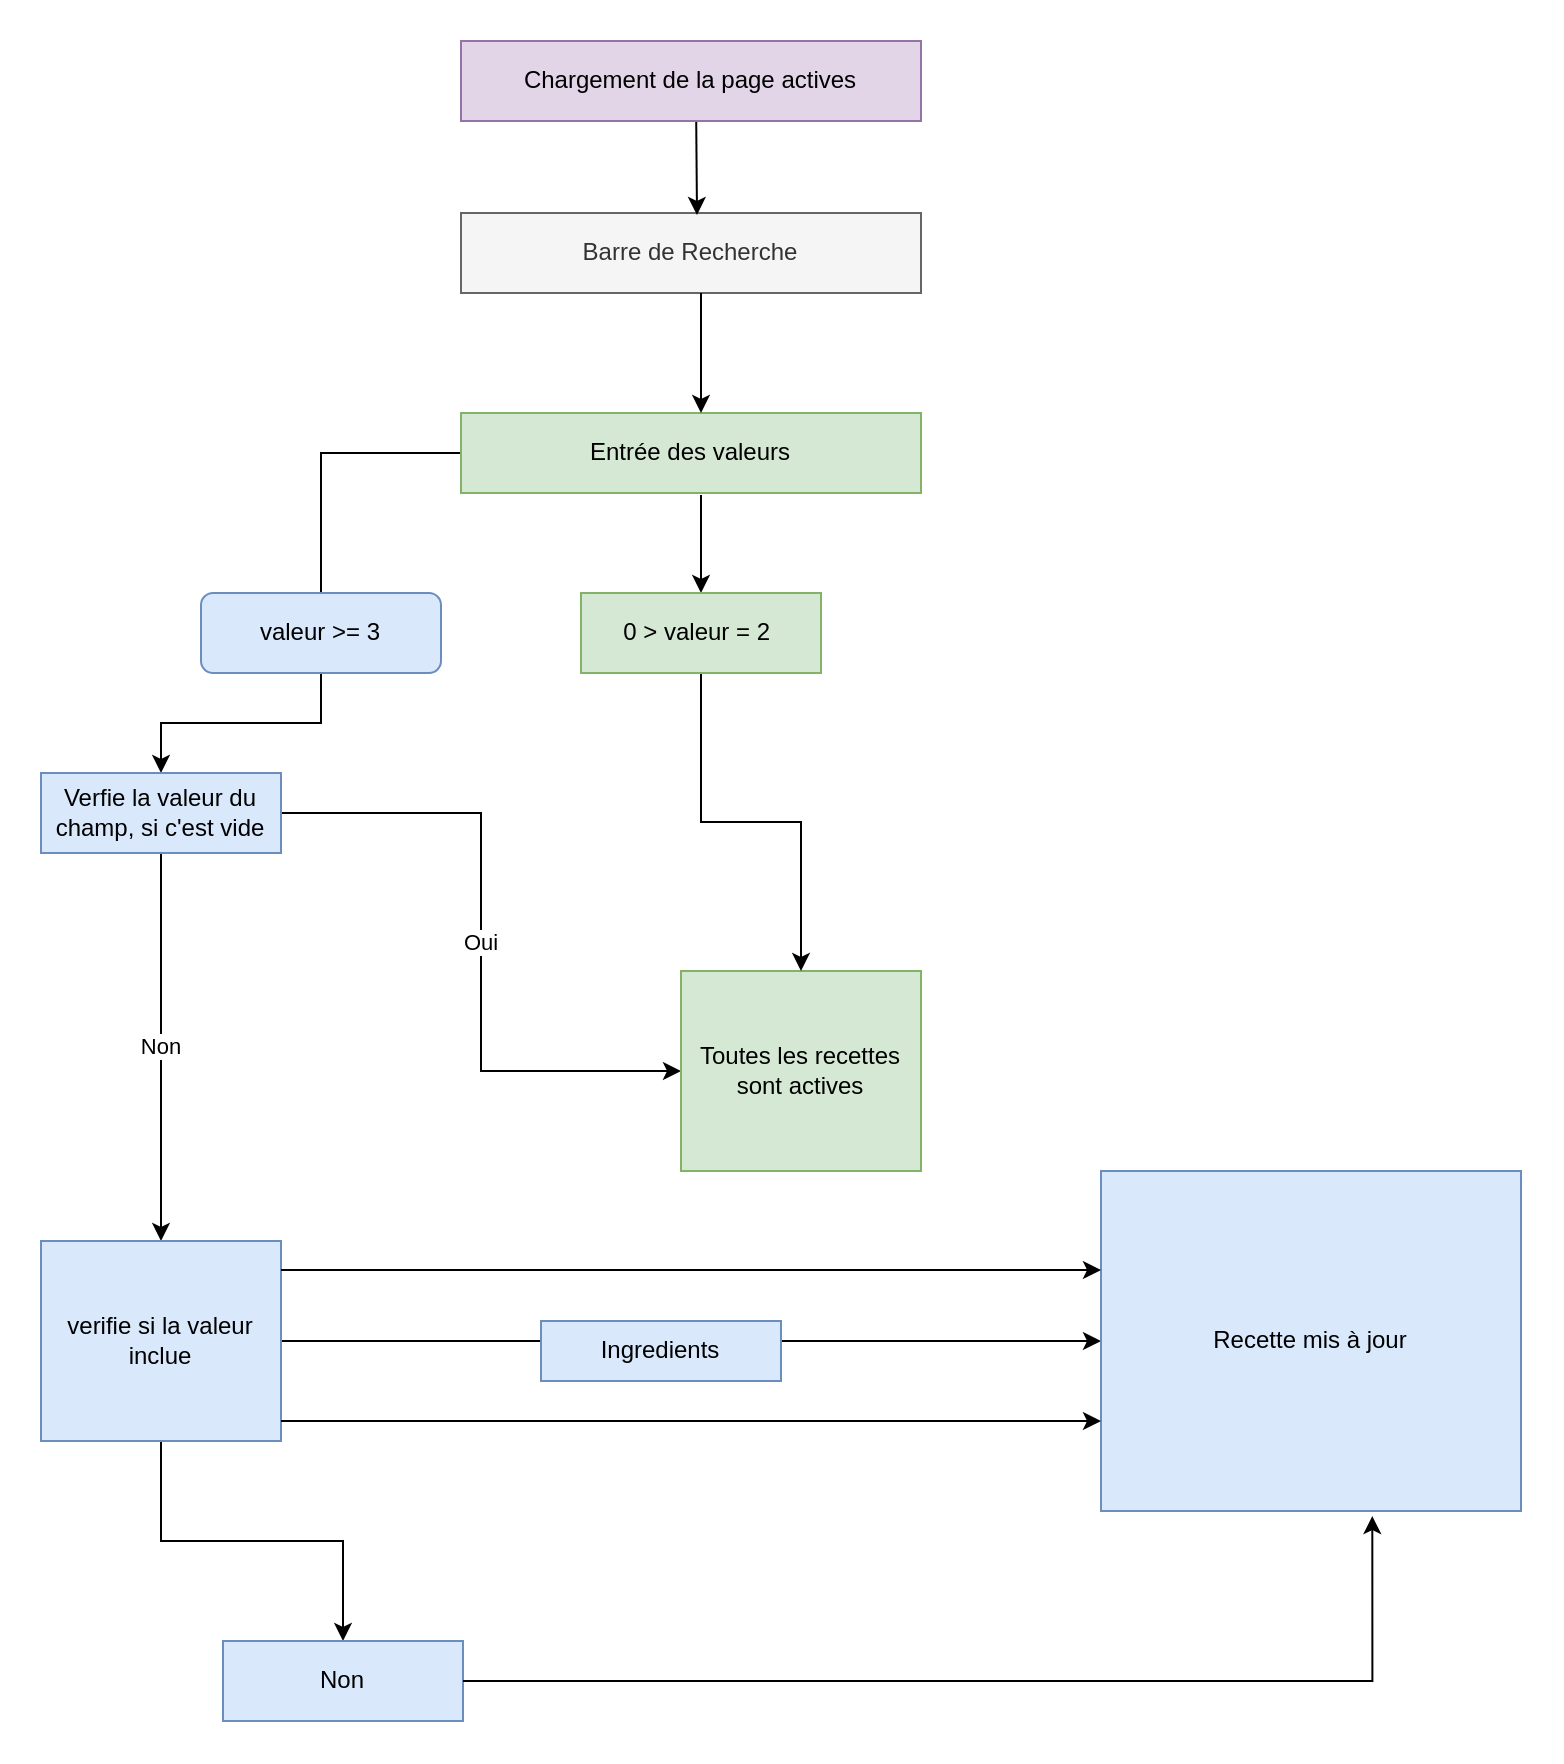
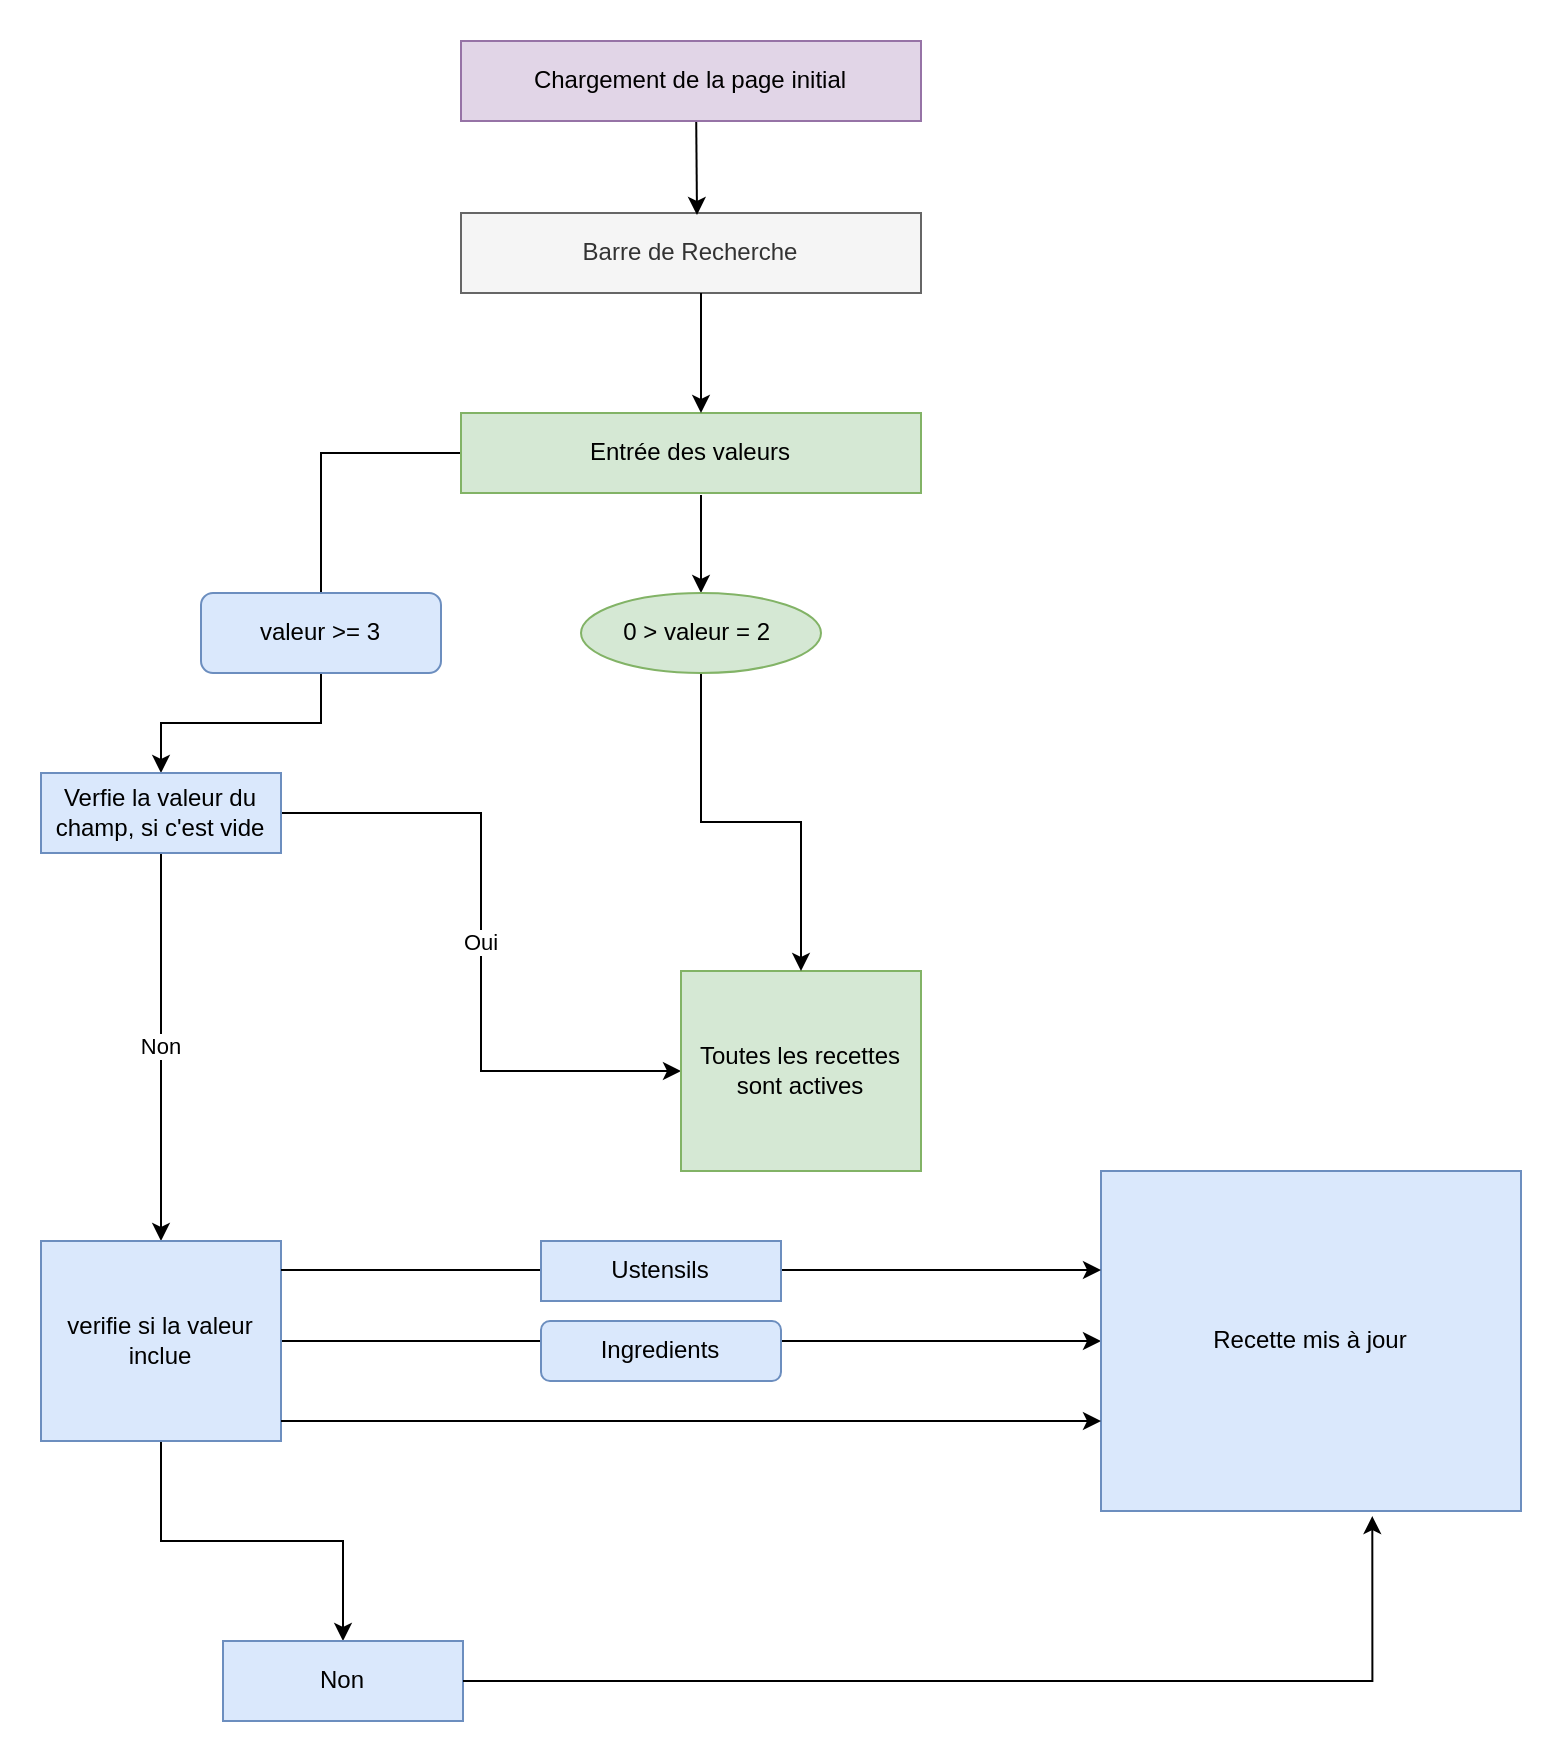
- <mxCell id="19" value="Chargement de la page actives" style="rounded=0;whiteSpace=wrap;html=1;fillColor=#e1d5e7;strokeColor=#9673a6;" parent="1" vertex="1"><mxGeometry x="230" y="20" width="230" height="40" as="geometry" /></mxCell>
+ <mxCell id="19" value="Chargement de la page initial" style="rounded=0;whiteSpace=wrap;html=1;fillColor=#e1d5e7;strokeColor=#9673a6;" parent="1" vertex="1"><mxGeometry x="230" y="20" width="230" height="40" as="geometry" /></mxCell>
- <mxCell id="17" value="0 &amp;gt; valeur = 2&amp;nbsp;" style="rounded=0;whiteSpace=wrap;html=1;fillColor=#d5e8d4;strokeColor=#82b366;" parent="1" vertex="1"><mxGeometry x="290" y="296" width="120" height="40" as="geometry" /></mxCell>
+ <mxCell id="17" value="0 &amp;gt; valeur = 2&amp;nbsp;" style="ellipse;whiteSpace=wrap;html=1;fillColor=#d5e8d4;strokeColor=#82b366;" parent="1" vertex="1"><mxGeometry x="290" y="296" width="120" height="40" as="geometry" /></mxCell>
+ <mxCell id="26" value="Ustensils" style="rounded=0;whiteSpace=wrap;html=1;fillColor=#dae8fc;strokeColor=#6c8ebf;" vertex="1" parent="1"><mxGeometry x="270" y="620" width="120" height="30" as="geometry" /></mxCell>
- <mxCell id="23" value="Ingredients" style="rounded=0;whiteSpace=wrap;html=1;fillColor=#dae8fc;strokeColor=#6c8ebf;" vertex="1" parent="1"><mxGeometry x="270" y="660" width="120" height="30" as="geometry" /></mxCell>
+ <mxCell id="23" value="Ingredients" style="whiteSpace=wrap;html=1;fillColor=#dae8fc;strokeColor=#6c8ebf;rounded=1;" vertex="1" parent="1"><mxGeometry x="270" y="660" width="120" height="30" as="geometry" /></mxCell>
